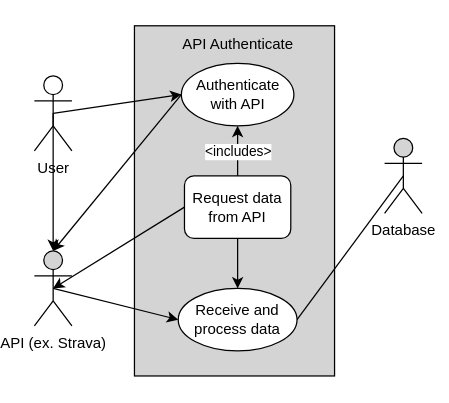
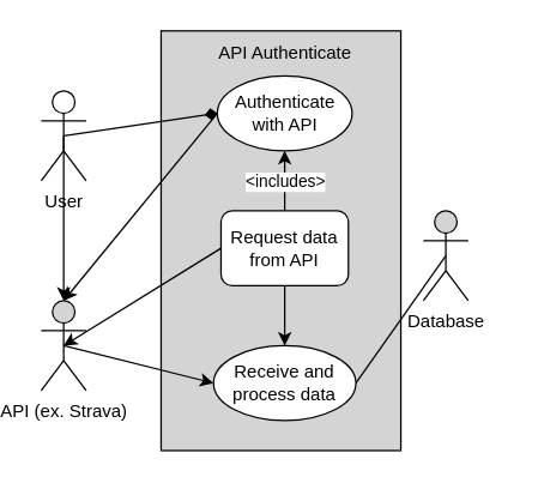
- <mxCell id="12" style="rounded=0;orthogonalLoop=1;jettySize=auto;html=1;exitX=0.5;exitY=0.5;exitDx=0;exitDy=0;exitPerimeter=0;entryX=0;entryY=0.5;entryDx=0;entryDy=0;" edge="1" parent="1" source="3" target="11"><mxGeometry relative="1" as="geometry" /></mxCell>
+ <mxCell id="12" style="rounded=0;orthogonalLoop=1;jettySize=auto;html=1;exitX=0.5;exitY=0.5;exitDx=0;exitDy=0;exitPerimeter=0;entryX=0;entryY=0.5;entryDx=0;entryDy=0;endArrow=diamond;" edge="1" parent="1" source="3" target="11"><mxGeometry relative="1" as="geometry" /></mxCell>
- <mxCell id="6" value="Database&lt;br&gt;" style="shape=umlActor;verticalLabelPosition=bottom;verticalAlign=top;html=1;outlineConnect=0;fillColor=#D4D4D4;" vertex="1" parent="1"><mxGeometry x="300" y="110" width="30" height="60" as="geometry" /></mxCell>
+ <mxCell id="6" value="Database&lt;br&gt;" style="shape=umlActor;verticalLabelPosition=bottom;verticalAlign=top;html=1;outlineConnect=0;fillColor=#D4D4D4;" vertex="1" parent="1"><mxGeometry x="275" y="140" width="30" height="60" as="geometry" /></mxCell>
